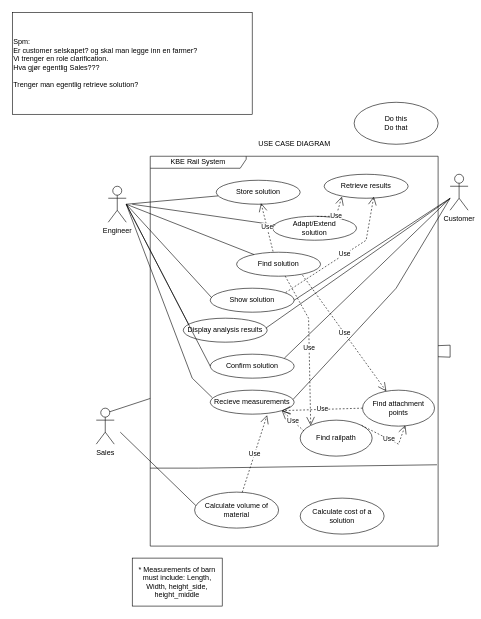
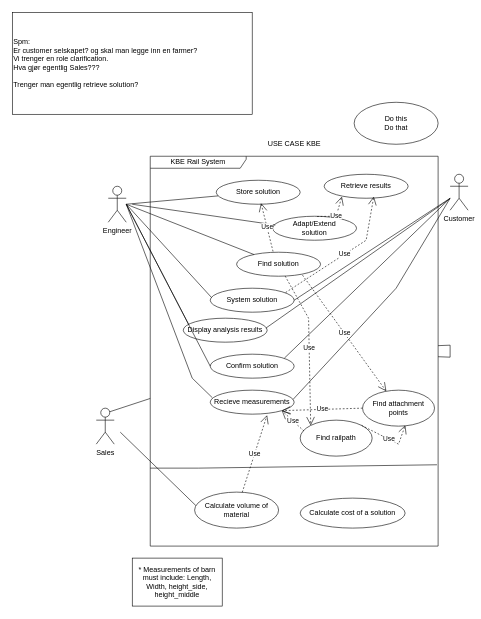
- <mxCell id="41" value="USE CASE DIAGRAM" style="text;html=1;align=center;verticalAlign=middle;resizable=0;points=[];autosize=1;strokeColor=none;fillColor=none;" vertex="1" parent="1"><mxGeometry x="420" y="230" width="140" height="20" as="geometry" /></mxCell>
+ <mxCell id="41" value="USE CASE KBE" style="text;html=1;align=center;verticalAlign=middle;resizable=0;points=[];autosize=1;strokeColor=none;fillColor=none;" vertex="1" parent="1"><mxGeometry x="420" y="230" width="140" height="20" as="geometry" /></mxCell>
- <mxCell id="12" value="Show&amp;nbsp;solution" style="ellipse;whiteSpace=wrap;html=1;" vertex="1" parent="1"><mxGeometry x="350" y="480" width="140" height="40" as="geometry" /></mxCell>
+ <mxCell id="12" value="System&amp;nbsp;solution" style="ellipse;whiteSpace=wrap;html=1;" vertex="1" parent="1"><mxGeometry x="350" y="480" width="140" height="40" as="geometry" /></mxCell>
- <mxCell id="42" value="Calculate cost of a solution" style="ellipse;whiteSpace=wrap;html=1;" vertex="1" parent="1"><mxGeometry x="500" y="830" width="140" height="60" as="geometry" /></mxCell>
+ <mxCell id="42" value="Calculate cost of a solution" style="ellipse;whiteSpace=wrap;html=1;" vertex="1" parent="1"><mxGeometry x="500" y="830" width="175" height="50" as="geometry" /></mxCell>
